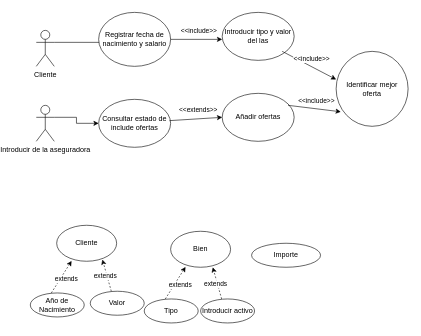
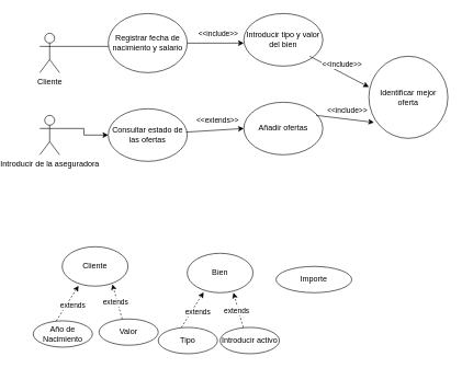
- <mxCell id="23" value="Introducir tipo y valor del las" style="ellipse;whiteSpace=wrap;html=1;" vertex="1" parent="1"><mxGeometry x="340" y="20" width="120" height="80" as="geometry" /></mxCell>
+ <mxCell id="23" value="Introducir tipo y valor del bien" style="ellipse;whiteSpace=wrap;html=1;" vertex="1" parent="1"><mxGeometry x="340" y="20" width="120" height="80" as="geometry" /></mxCell>
- <mxCell id="31" value="Consultar estado de include ofertas" style="ellipse;whiteSpace=wrap;html=1;" vertex="1" parent="1"><mxGeometry x="134" y="165" width="120" height="80" as="geometry" /></mxCell>
+ <mxCell id="31" value="Consultar estado de las ofertas" style="ellipse;whiteSpace=wrap;html=1;" vertex="1" parent="1"><mxGeometry x="134" y="165" width="120" height="80" as="geometry" /></mxCell>
